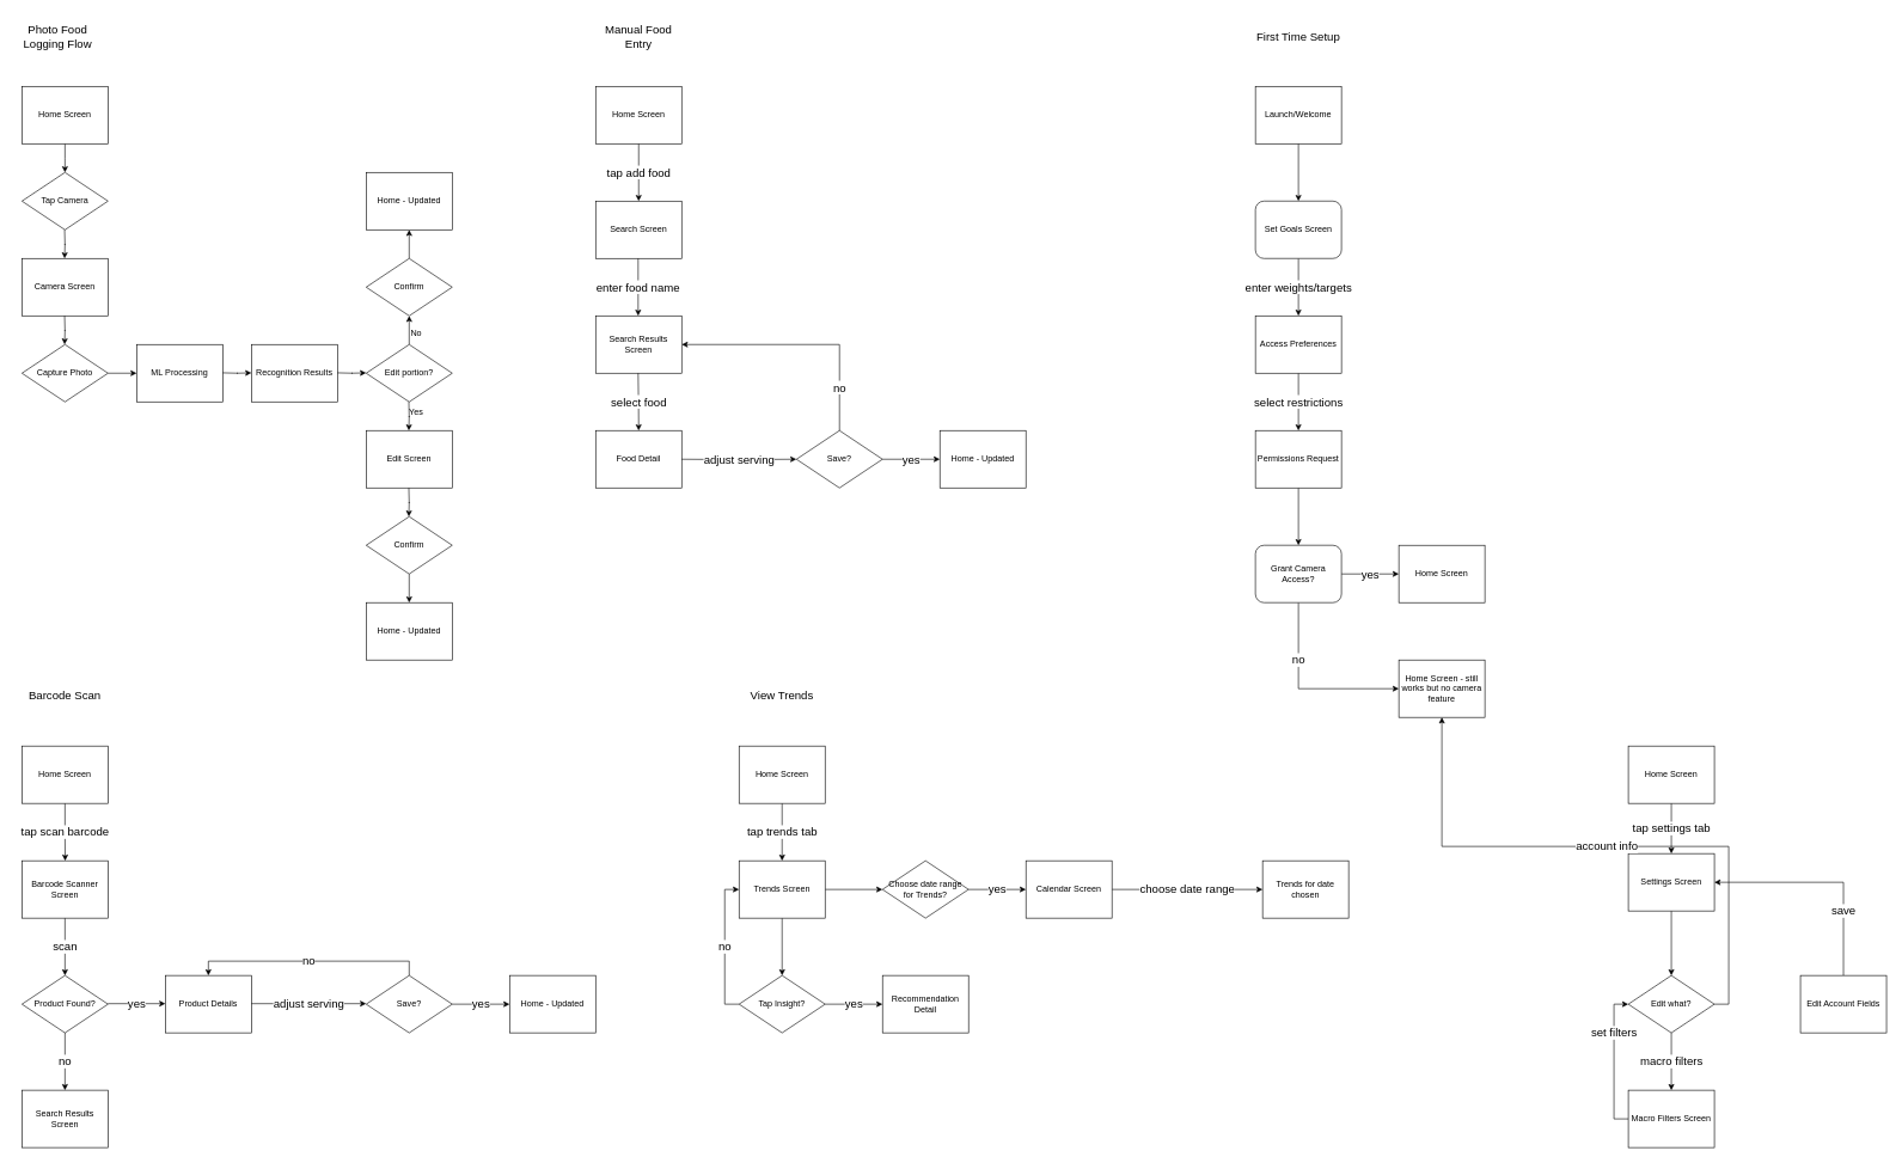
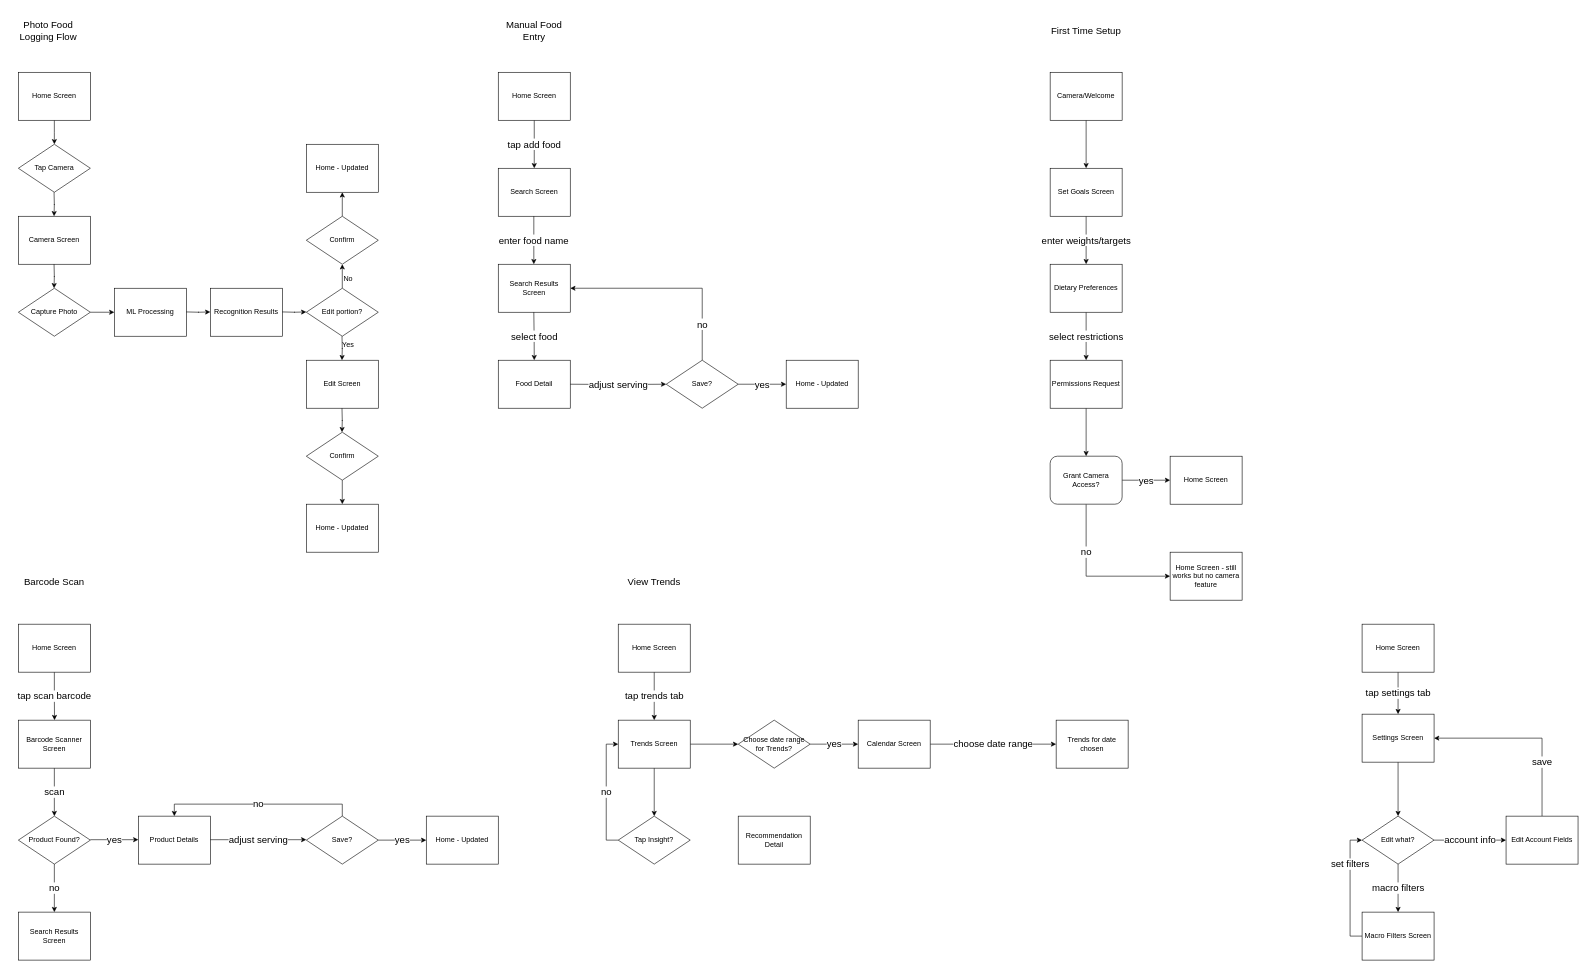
- <mxCell id="72" value="Launch/Welcome" style="rounded=0;whiteSpace=wrap;html=1;" vertex="1" parent="1"><mxGeometry x="1750" y="120" width="120" height="80" as="geometry" /></mxCell>
+ <mxCell id="72" value="Camera/Welcome" style="rounded=0;whiteSpace=wrap;html=1;" vertex="1" parent="1"><mxGeometry x="1750" y="120" width="120" height="80" as="geometry" /></mxCell>
- <mxCell id="74" value="Set Goals Screen" style="whiteSpace=wrap;html=1;rounded=1;" vertex="1" parent="1"><mxGeometry x="1750" y="280" width="120" height="80" as="geometry" /></mxCell>
+ <mxCell id="74" value="Set Goals Screen" style="rounded=0;whiteSpace=wrap;html=1;" vertex="1" parent="1"><mxGeometry x="1750" y="280" width="120" height="80" as="geometry" /></mxCell>
- <mxCell id="77" value="Access Preferences" style="rounded=0;whiteSpace=wrap;html=1;" vertex="1" parent="1"><mxGeometry x="1750" y="440" width="120" height="80" as="geometry" /></mxCell>
+ <mxCell id="77" value="Dietary Preferences" style="rounded=0;whiteSpace=wrap;html=1;" vertex="1" parent="1"><mxGeometry x="1750" y="440" width="120" height="80" as="geometry" /></mxCell>
- <mxCell id="89" value="account info" style="edgeStyle=orthogonalEdgeStyle;rounded=0;orthogonalLoop=1;jettySize=auto;html=1;exitX=1;exitY=0.5;exitDx=0;exitDy=0;fontSize=16;" edge="1" parent="1" source="91" target="84"><mxGeometry relative="1" as="geometry" /></mxCell>
+ <mxCell id="89" value="account info" style="edgeStyle=orthogonalEdgeStyle;rounded=0;orthogonalLoop=1;jettySize=auto;html=1;exitX=1;exitY=0.5;exitDx=0;exitDy=0;entryX=0;entryY=0.5;entryDx=0;entryDy=0;fontSize=16;" edge="1" parent="1" source="91" target="93"><mxGeometry relative="1" as="geometry" /></mxCell>
- <mxCell id="68" value="yes" style="edgeStyle=orthogonalEdgeStyle;rounded=0;orthogonalLoop=1;jettySize=auto;html=1;exitX=1;exitY=0.5;exitDx=0;exitDy=0;entryX=0;entryY=0.5;entryDx=0;entryDy=0;fontSize=16;" edge="1" parent="1" source="69" target="70"><mxGeometry relative="1" as="geometry" /></mxCell>
